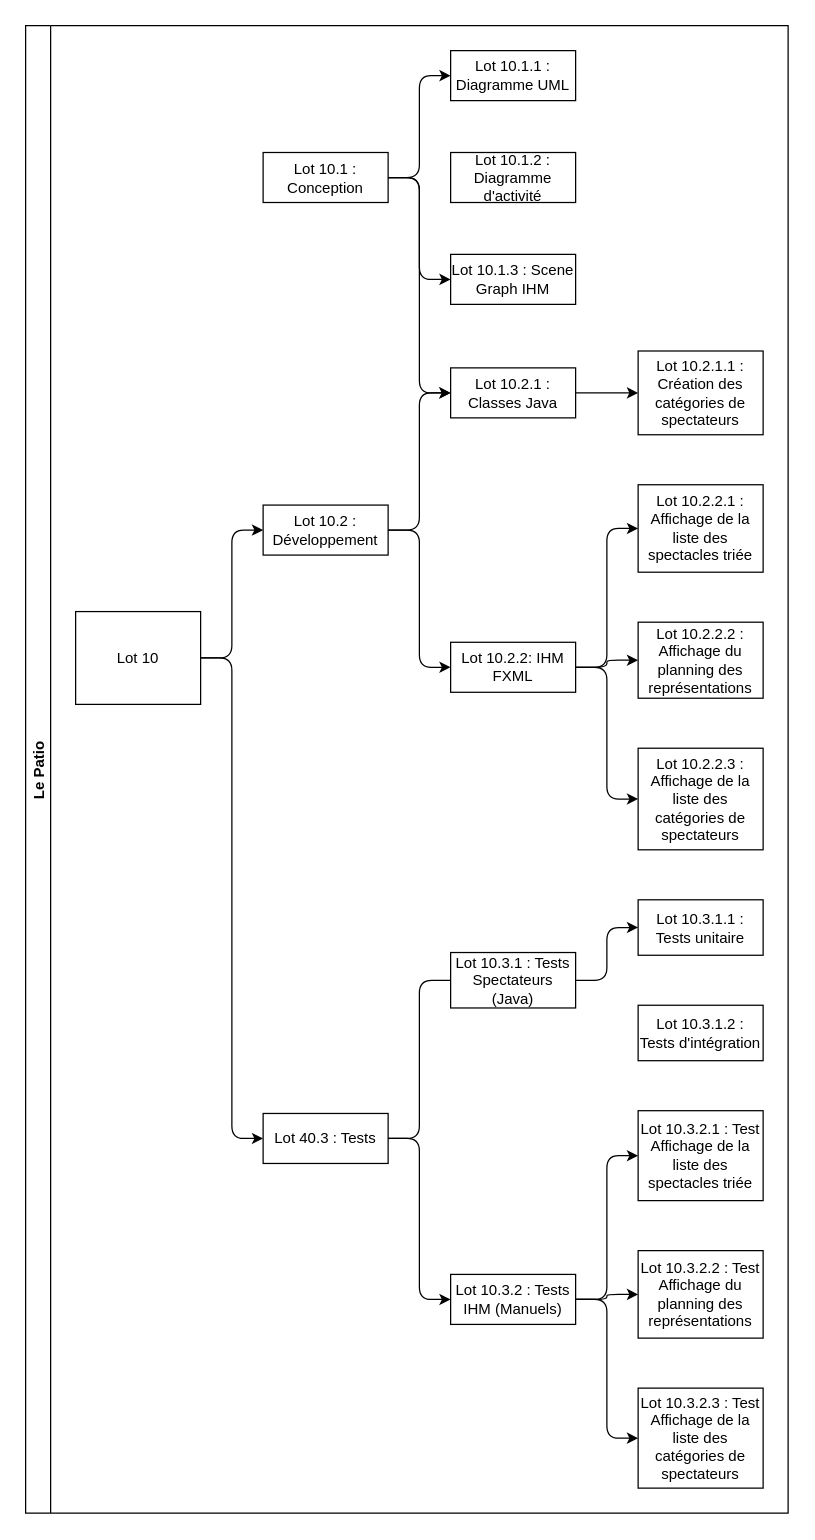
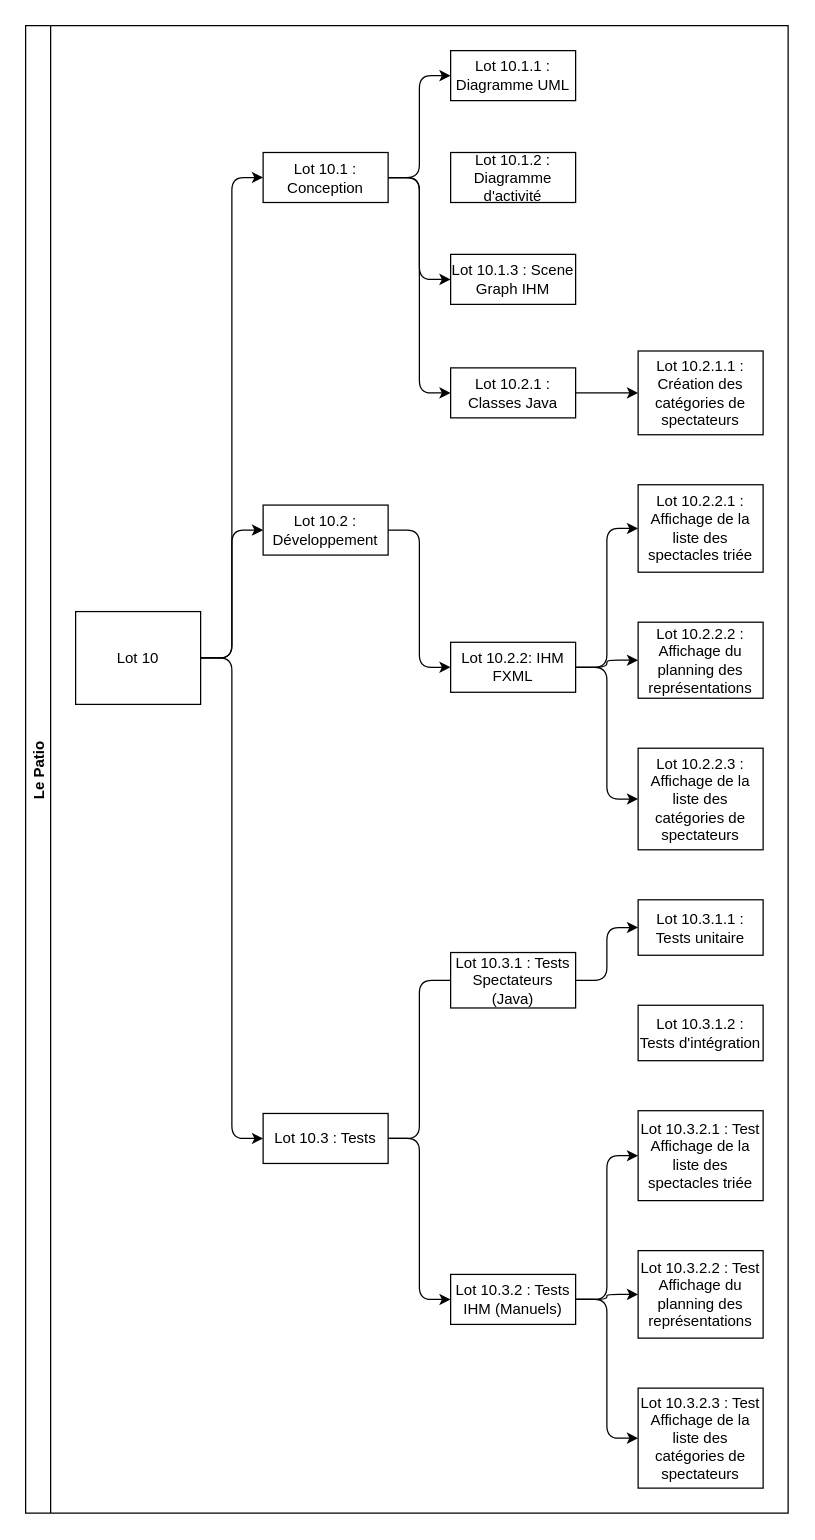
+ <mxCell id="5" value="" style="edgeStyle=elbowEdgeStyle;elbow=horizontal;html=1;rounded=1;curved=0;sourcePerimeterSpacing=0;targetPerimeterSpacing=0;startSize=6;endSize=6;" parent="2" source="3" target="4" edge="1"><mxGeometry relative="1" as="geometry" /></mxCell>
- <mxCell id="10" value="" style="edgeStyle=elbowEdgeStyle;elbow=horizontal;html=1;rounded=1;curved=0;sourcePerimeterSpacing=0;targetPerimeterSpacing=0;startSize=6;endSize=6;exitX=1;exitY=0.5;exitDx=0;exitDy=0;" parent="2" source="6" target="11" edge="1"><mxGeometry relative="1" as="geometry"><mxPoint x="440" y="-8108.776" as="sourcePoint" /></mxGeometry></mxCell>
- <mxCell id="23" value="Lot 40.3 : Tests" style="whiteSpace=wrap;html=1;" vertex="1" parent="2"><mxGeometry x="190" y="870.275" width="100" height="40" as="geometry" /></mxCell>
+ <mxCell id="23" value="Lot 10.3 : Tests" style="whiteSpace=wrap;html=1;" vertex="1" parent="2"><mxGeometry x="190" y="870.275" width="100" height="40" as="geometry" /></mxCell>
